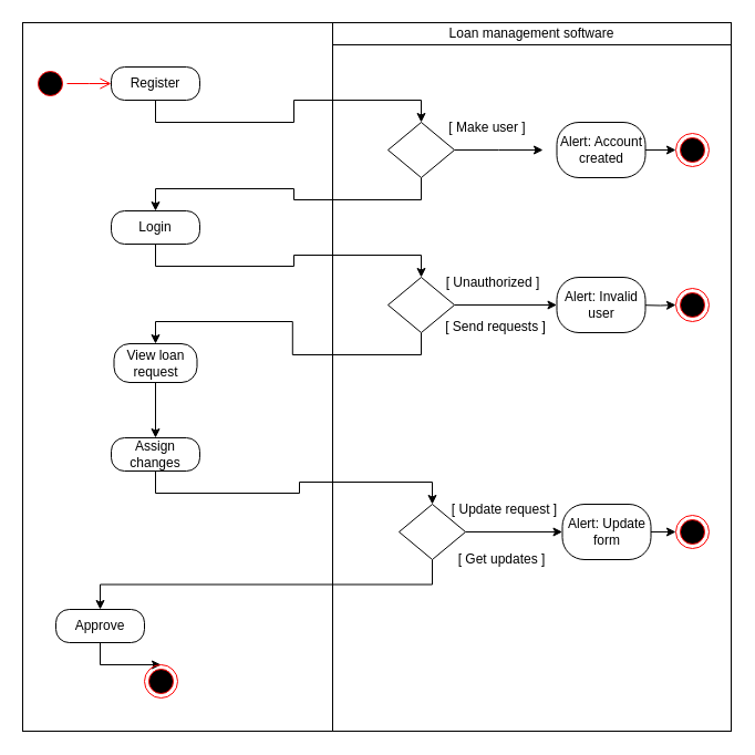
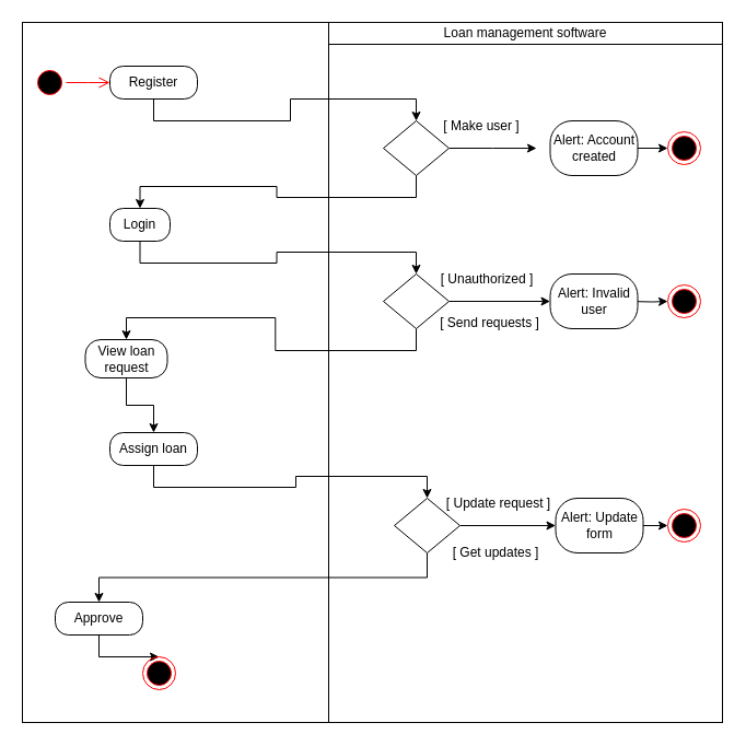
- <mxCell id="34" value="Login" style="rounded=1;whiteSpace=wrap;html=1;arcSize=40;" vertex="1" parent="1"><mxGeometry x="100" y="190" width="80" height="30" as="geometry" /></mxCell>
+ <mxCell id="34" value="Login" style="rounded=1;whiteSpace=wrap;html=1;arcSize=40;" vertex="1" parent="1"><mxGeometry x="100" y="190" width="55" height="30" as="geometry" /></mxCell>
- <mxCell id="35" value="View loan request" style="rounded=1;whiteSpace=wrap;html=1;arcSize=40;" vertex="1" parent="1"><mxGeometry x="102.5" y="310" width="75" height="35" as="geometry" /></mxCell>
+ <mxCell id="35" value="View loan request" style="rounded=1;whiteSpace=wrap;html=1;arcSize=40;" vertex="1" parent="1"><mxGeometry x="77.5" y="310" width="75" height="35" as="geometry" /></mxCell>
- <mxCell id="36" value="Assign changes" style="rounded=1;whiteSpace=wrap;html=1;arcSize=40;" vertex="1" parent="1"><mxGeometry x="100" y="395" width="80" height="30" as="geometry" /></mxCell>
+ <mxCell id="36" value="Assign loan" style="rounded=1;whiteSpace=wrap;html=1;arcSize=40;" vertex="1" parent="1"><mxGeometry x="100" y="395" width="80" height="30" as="geometry" /></mxCell>
